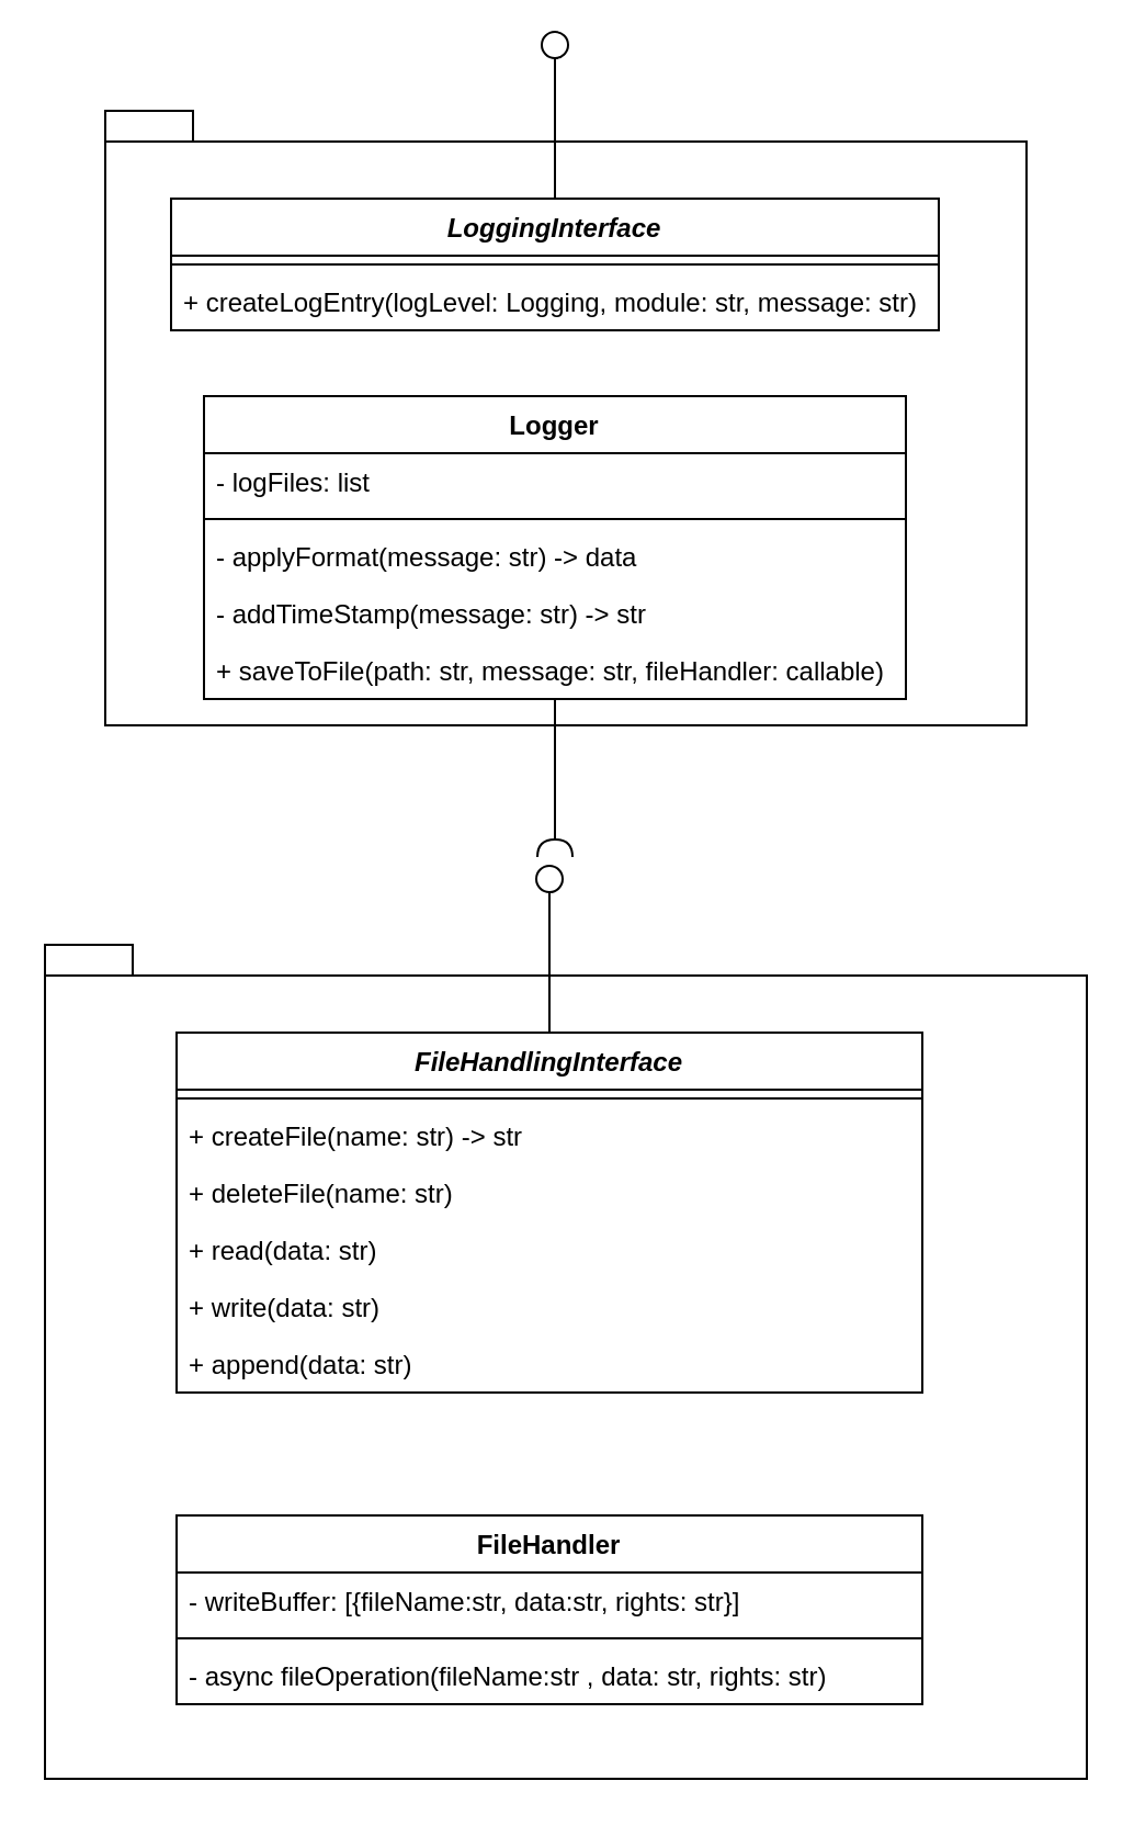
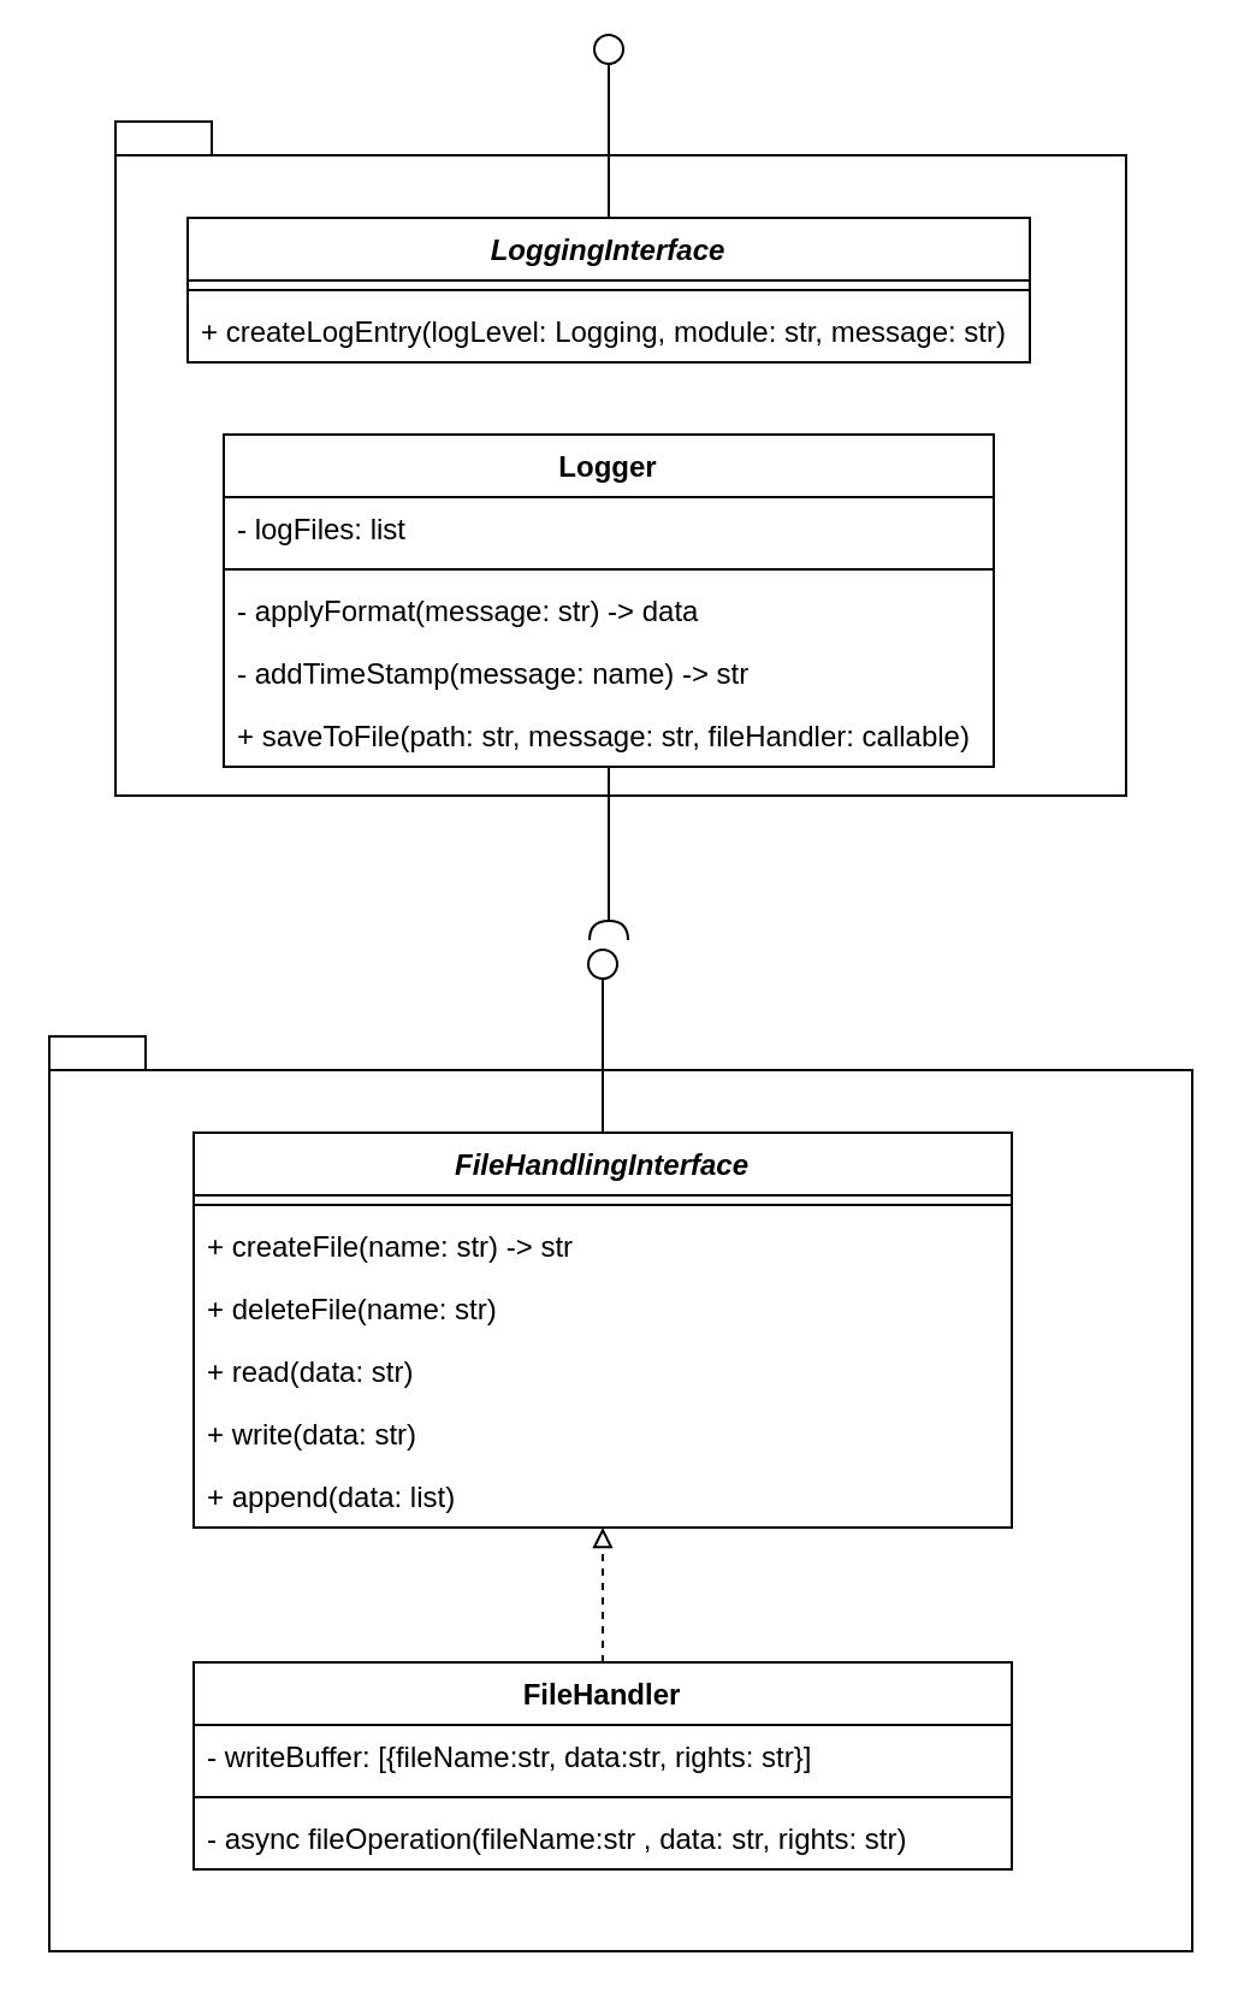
- <mxCell id="28" value="- addTimeStamp(message: str) -&gt; str" style="text;strokeColor=none;fillColor=none;align=left;verticalAlign=top;spacingLeft=4;spacingRight=4;overflow=hidden;rotatable=0;points=[[0,0.5],[1,0.5]];portConstraint=eastwest;" vertex="1" parent="24"><mxGeometry y="86" width="320" height="26.0" as="geometry" /></mxCell>
+ <mxCell id="28" value="- addTimeStamp(message: name) -&gt; str" style="text;strokeColor=none;fillColor=none;align=left;verticalAlign=top;spacingLeft=4;spacingRight=4;overflow=hidden;rotatable=0;points=[[0,0.5],[1,0.5]];portConstraint=eastwest;" vertex="1" parent="24"><mxGeometry y="86" width="320" height="26.0" as="geometry" /></mxCell>
- <mxCell id="14" value="+ append(data: str)" style="text;strokeColor=none;fillColor=none;align=left;verticalAlign=top;spacingLeft=4;spacingRight=4;overflow=hidden;rotatable=0;points=[[0,0.5],[1,0.5]];portConstraint=eastwest;" vertex="1" parent="8"><mxGeometry y="138" width="340" height="26" as="geometry" /></mxCell>
+ <mxCell id="14" value="+ append(data: list)" style="text;strokeColor=none;fillColor=none;align=left;verticalAlign=top;spacingLeft=4;spacingRight=4;overflow=hidden;rotatable=0;points=[[0,0.5],[1,0.5]];portConstraint=eastwest;" vertex="1" parent="8"><mxGeometry y="138" width="340" height="26" as="geometry" /></mxCell>
+ <mxCell id="15" style="edgeStyle=orthogonalEdgeStyle;rounded=0;orthogonalLoop=1;jettySize=auto;html=1;dashed=1;endArrow=block;endFill=0;" edge="1" parent="2" source="4" target="8"><mxGeometry relative="1" as="geometry" /></mxCell>
